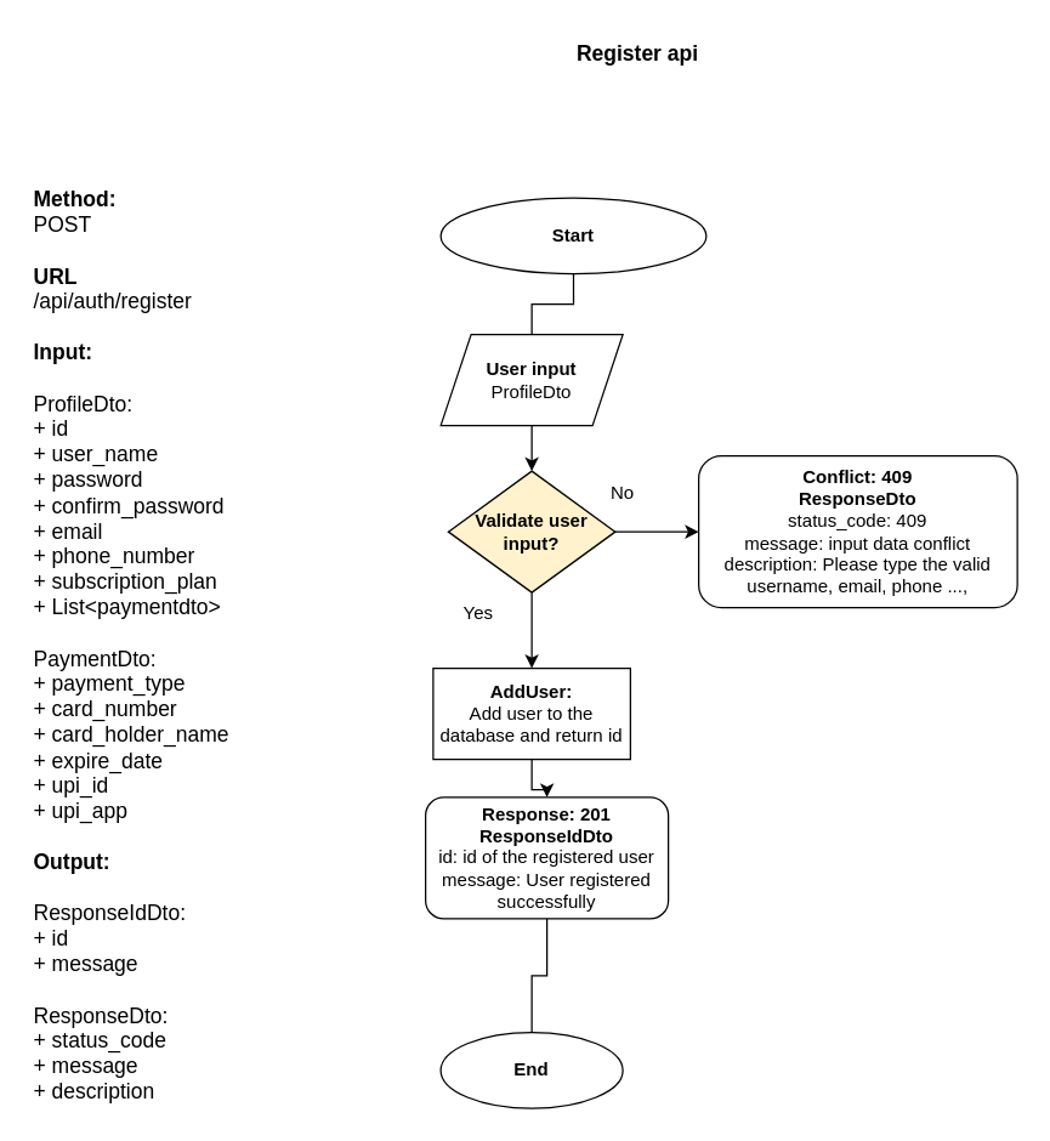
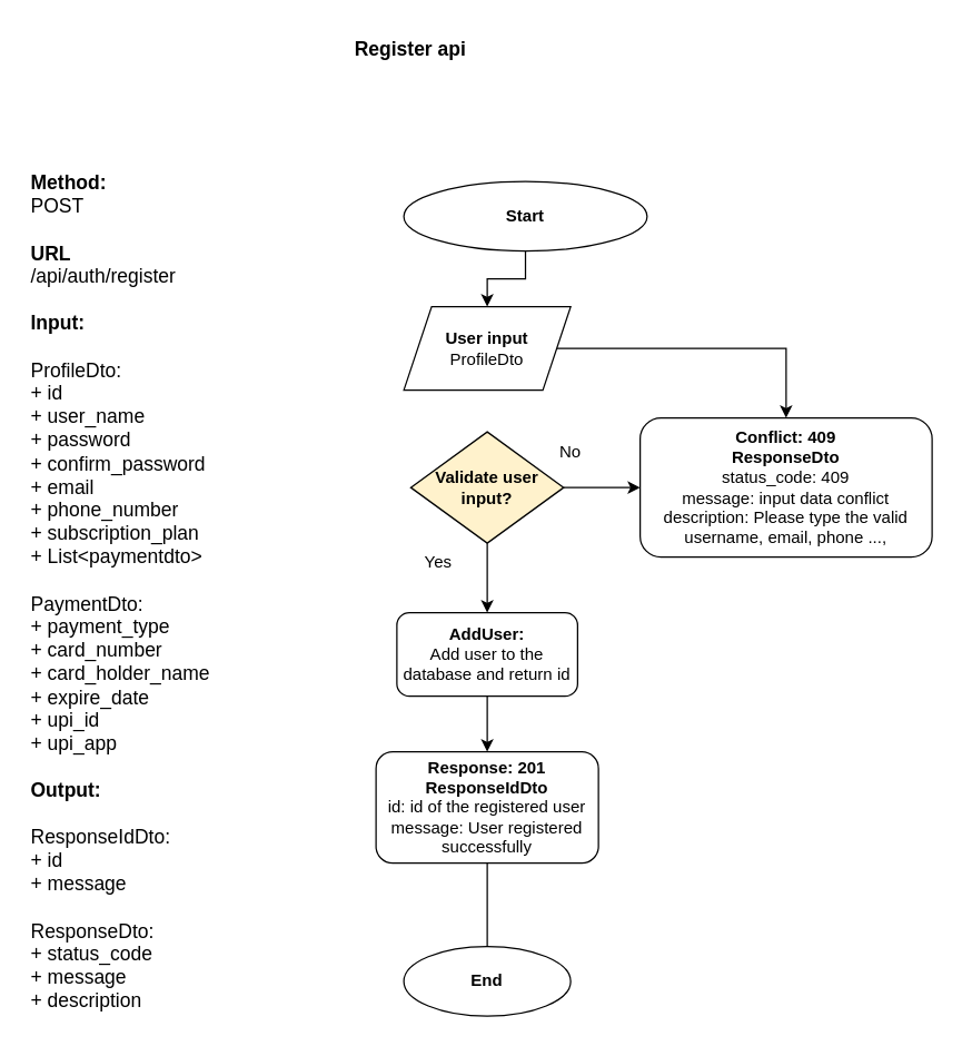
- <mxCell id="4" value="&lt;b&gt;&lt;font style=&quot;font-size: 14px;&quot;&gt;Register api&lt;/font&gt;&lt;/b&gt;" style="text;html=1;strokeColor=none;fillColor=none;align=center;verticalAlign=middle;whiteSpace=wrap;rounded=0;" parent="1" vertex="1"><mxGeometry x="370" y="20" width="100" height="30" as="geometry" /></mxCell>
+ <mxCell id="4" value="&lt;b&gt;&lt;font style=&quot;font-size: 14px;&quot;&gt;Register api&lt;/font&gt;&lt;/b&gt;" style="text;html=1;strokeColor=none;fillColor=none;align=center;verticalAlign=middle;whiteSpace=wrap;rounded=0;" parent="1" vertex="1"><mxGeometry x="245" y="20" width="100" height="30" as="geometry" /></mxCell>
- <mxCell id="2" value="" style="edgeStyle=orthogonalEdgeStyle;rounded=0;orthogonalLoop=1;jettySize=auto;html=1;endArrow=none;" parent="1" source="3" target="10" edge="1"><mxGeometry relative="1" as="geometry" /></mxCell>
+ <mxCell id="2" value="" style="edgeStyle=orthogonalEdgeStyle;rounded=0;orthogonalLoop=1;jettySize=auto;html=1;" parent="1" source="3" target="10" edge="1"><mxGeometry relative="1" as="geometry" /></mxCell>
- <mxCell id="9" value="" style="edgeStyle=orthogonalEdgeStyle;rounded=0;orthogonalLoop=1;jettySize=auto;html=1;" parent="1" source="10" target="8" edge="1"><mxGeometry relative="1" as="geometry" /></mxCell>
+ <mxCell id="9" value="" style="edgeStyle=orthogonalEdgeStyle;rounded=0;orthogonalLoop=1;jettySize=auto;html=1;" parent="1" source="10" target="13" edge="1"><mxGeometry relative="1" as="geometry" /></mxCell>
- <mxCell id="15" value="&lt;b&gt;AddUser:&lt;/b&gt;&lt;br&gt;Add user to the database and return id" style="whiteSpace=wrap;html=1;rounded=0;" parent="1" vertex="1"><mxGeometry x="285" y="440" width="130" height="60" as="geometry" /></mxCell>
+ <mxCell id="15" value="&lt;b&gt;AddUser:&lt;/b&gt;&lt;br&gt;Add user to the database and return id" style="rounded=1;whiteSpace=wrap;html=1;" parent="1" vertex="1"><mxGeometry x="285" y="440" width="130" height="60" as="geometry" /></mxCell>
- <mxCell id="17" value="&lt;b&gt;Response: 201&lt;/b&gt;&lt;br&gt;&lt;b&gt;ResponseIdDto&lt;/b&gt;&lt;br&gt;id: id of the registered user&lt;br&gt;message: User registered successfully" style="rounded=1;whiteSpace=wrap;html=1;" parent="1" vertex="1"><mxGeometry x="280" y="525" width="160" height="80" as="geometry" /></mxCell>
+ <mxCell id="17" value="&lt;b&gt;Response: 201&lt;/b&gt;&lt;br&gt;&lt;b&gt;ResponseIdDto&lt;/b&gt;&lt;br&gt;id: id of the registered user&lt;br&gt;message: User registered successfully" style="rounded=1;whiteSpace=wrap;html=1;" parent="1" vertex="1"><mxGeometry x="270" y="540" width="160" height="80" as="geometry" /></mxCell>
